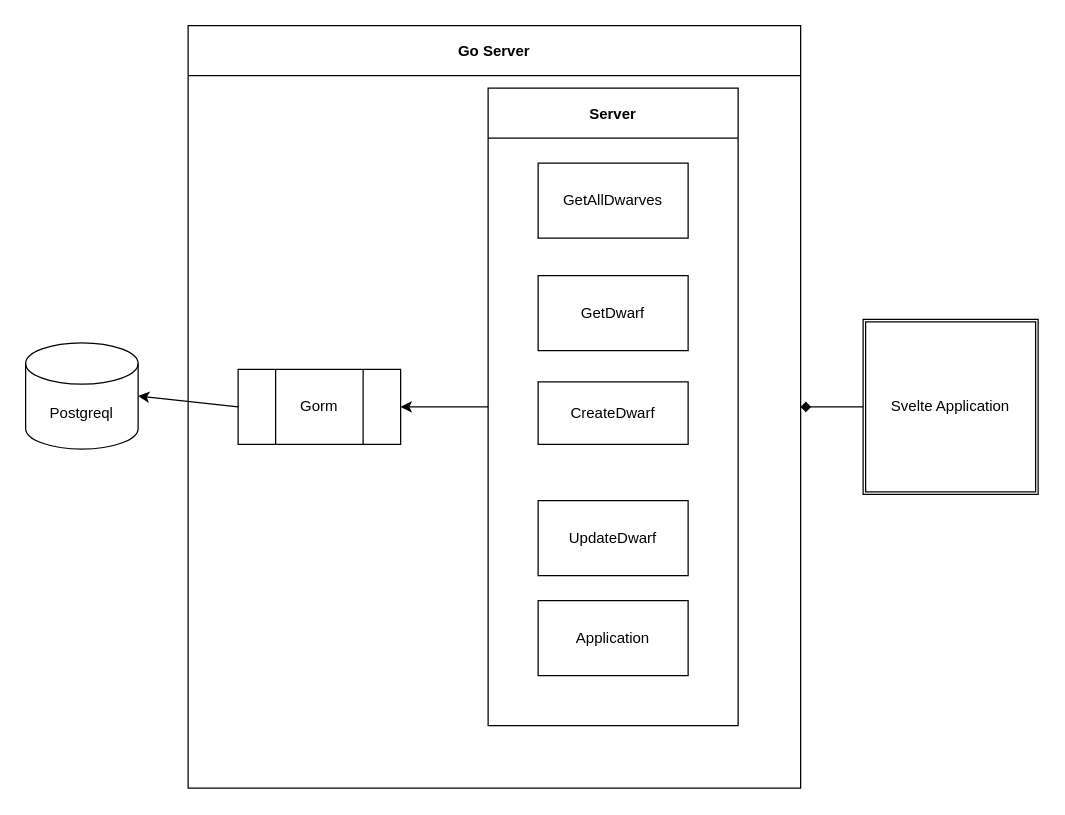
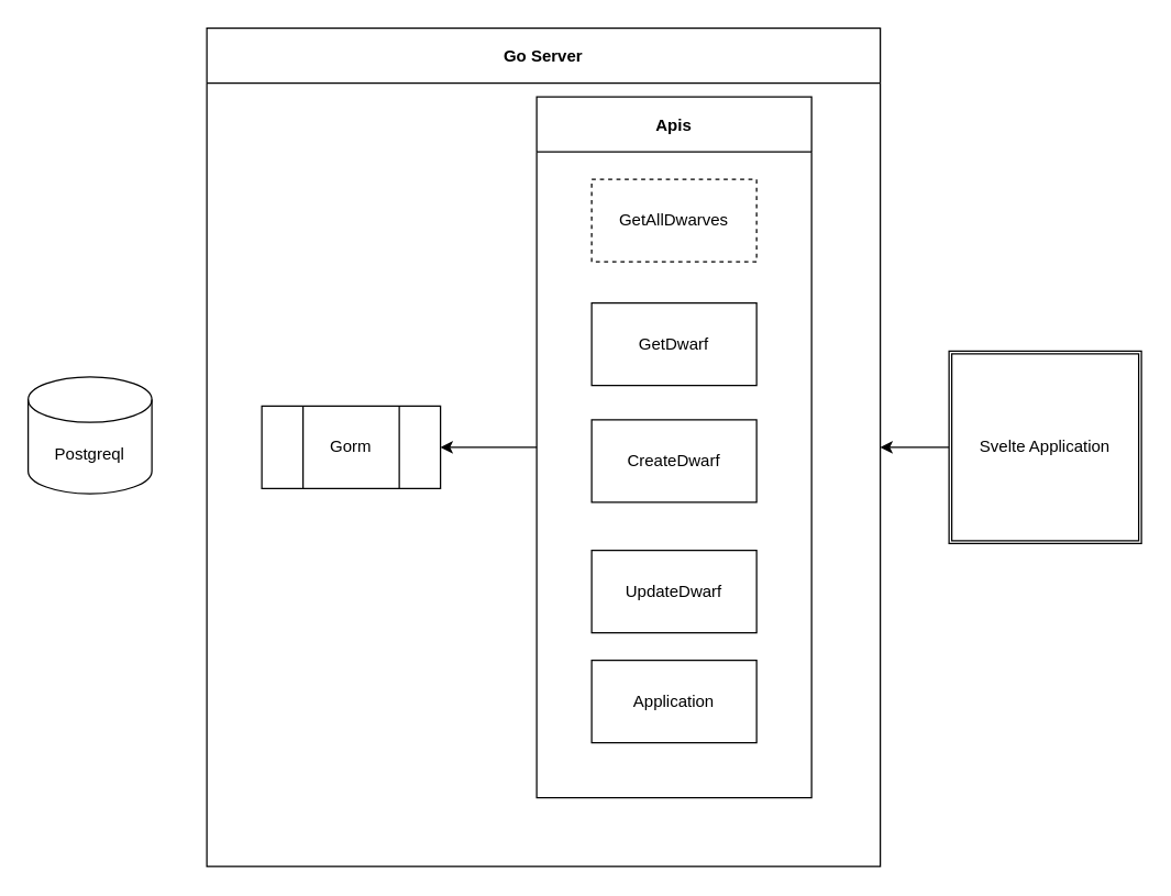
- <mxCell id="6" value="Server" style="swimlane;startSize=40;" vertex="1" parent="3"><mxGeometry x="240" y="50" width="200" height="510" as="geometry" /></mxCell>
+ <mxCell id="6" value="Apis" style="swimlane;startSize=40;" vertex="1" parent="3"><mxGeometry x="240" y="50" width="200" height="510" as="geometry" /></mxCell>
- <mxCell id="8" value="GetAllDwarves" style="rounded=0;whiteSpace=wrap;html=1;" vertex="1" parent="6"><mxGeometry x="40" y="60" width="120" height="60" as="geometry" /></mxCell>
+ <mxCell id="8" value="GetAllDwarves" style="rounded=0;whiteSpace=wrap;html=1;dashed=1;" vertex="1" parent="6"><mxGeometry x="40" y="60" width="120" height="60" as="geometry" /></mxCell>
- <mxCell id="14" style="edgeStyle=none;html=1;exitX=0;exitY=0.5;exitDx=0;exitDy=0;entryX=1;entryY=0.5;entryDx=0;entryDy=0;entryPerimeter=0;" edge="1" parent="1" source="4" target="2"><mxGeometry relative="1" as="geometry" /></mxCell>
- <mxCell id="12" style="edgeStyle=none;html=1;exitX=0;exitY=0.5;exitDx=0;exitDy=0;entryX=1;entryY=0.5;entryDx=0;entryDy=0;endArrow=diamond;" edge="1" parent="1" source="13" target="3"><mxGeometry relative="1" as="geometry" /></mxCell>
+ <mxCell id="12" style="edgeStyle=none;html=1;exitX=0;exitY=0.5;exitDx=0;exitDy=0;entryX=1;entryY=0.5;entryDx=0;entryDy=0;" edge="1" parent="1" source="13" target="3"><mxGeometry relative="1" as="geometry" /></mxCell>
- <mxCell id="9" value="CreateDwarf" style="whiteSpace=wrap;html=1;rounded=0;" vertex="1" parent="6"><mxGeometry x="40" y="235" width="120" height="50" as="geometry" /></mxCell>
+ <mxCell id="9" value="CreateDwarf" style="whiteSpace=wrap;html=1;rounded=0;" vertex="1" parent="6"><mxGeometry x="40" y="235" width="120" height="60" as="geometry" /></mxCell>
